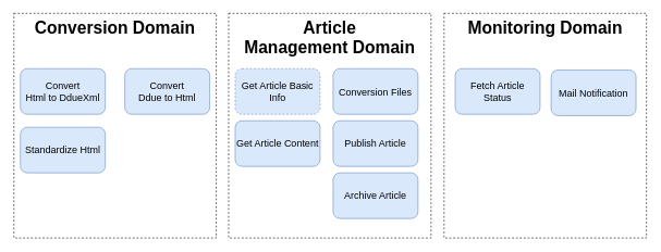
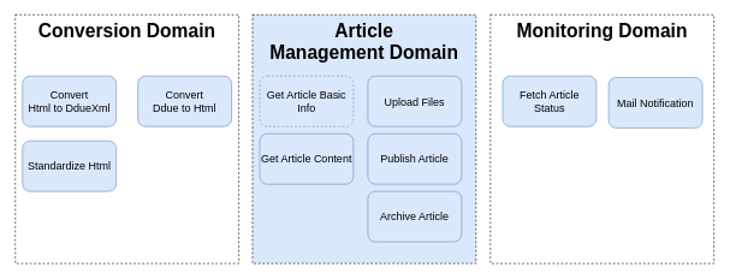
- <mxCell id="11" value="Conversion Files" style="rounded=1;whiteSpace=wrap;html=1;fillColor=#dae8fc;strokeColor=#6c8ebf;fontSize=15;" vertex="1" parent="1"><mxGeometry x="509" y="105" width="130" height="70" as="geometry" /></mxCell>
+ <mxCell id="11" value="Upload Files" style="rounded=1;whiteSpace=wrap;html=1;fillColor=#dae8fc;strokeColor=#6c8ebf;fontSize=15;" vertex="1" parent="1"><mxGeometry x="509" y="105" width="130" height="70" as="geometry" /></mxCell>
- <mxCell id="4" value="Article&lt;br style=&quot;font-size: 26px;&quot;&gt;Management Domain" style="rounded=0;whiteSpace=wrap;html=1;verticalAlign=top;fontSize=26;dashed=1;fontStyle=1" vertex="1" parent="1"><mxGeometry x="349" y="20" width="310" height="345" as="geometry" /></mxCell>
+ <mxCell id="4" value="Article&lt;br style=&quot;font-size: 26px;&quot;&gt;Management Domain" style="rounded=0;whiteSpace=wrap;html=1;verticalAlign=top;fontSize=26;dashed=1;fontStyle=1;fillColor=#dae8fc;" vertex="1" parent="1"><mxGeometry x="349" y="20" width="310" height="345" as="geometry" /></mxCell>
